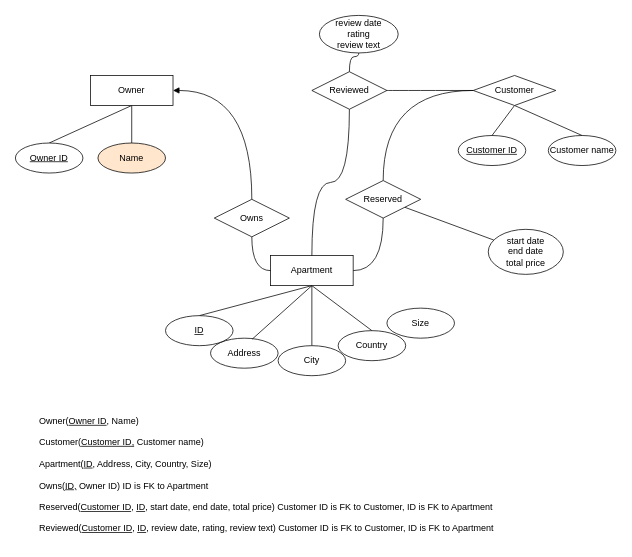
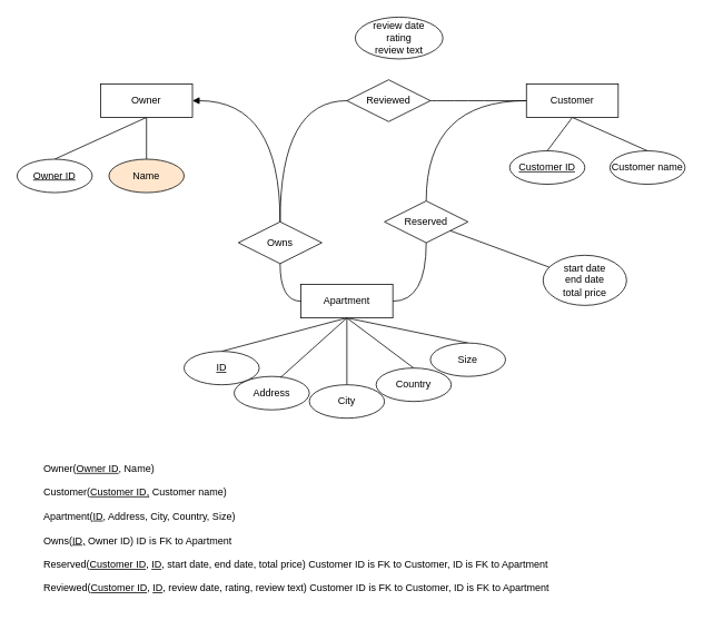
- <mxCell id="33" value="" style="edgeStyle=orthogonalEdgeStyle;rounded=0;orthogonalLoop=1;jettySize=auto;html=1;endArrow=none;endFill=0;curved=1;" parent="1" source="34" target="35" edge="1"><mxGeometry relative="1" as="geometry" /></mxCell>
+ <mxCell id="33" value="" style="edgeStyle=orthogonalEdgeStyle;rounded=0;orthogonalLoop=1;jettySize=auto;html=1;endArrow=none;endFill=0;curved=1;" parent="1" source="34" target="27" edge="1"><mxGeometry relative="1" as="geometry" /></mxCell>
- <mxCell id="8" value="Customer" style="rhombus;whiteSpace=wrap;html=1;" parent="1" vertex="1"><mxGeometry x="630" y="100" width="110" height="40" as="geometry" /></mxCell>
+ <mxCell id="8" value="Customer" style="rounded=0;whiteSpace=wrap;html=1;" parent="1" vertex="1"><mxGeometry x="630" y="100" width="110" height="40" as="geometry" /></mxCell>
- <mxCell id="32" style="edgeStyle=orthogonalEdgeStyle;rounded=0;orthogonalLoop=1;jettySize=auto;html=1;curved=1;endArrow=none;endFill=0;" parent="1" source="34" target="14" edge="1"><mxGeometry relative="1" as="geometry" /></mxCell>
+ <mxCell id="9" style="rounded=0;orthogonalLoop=1;jettySize=auto;html=1;entryX=0.5;entryY=0;entryDx=0;entryDy=0;endArrow=none;endFill=0;exitX=0.5;exitY=1;exitDx=0;exitDy=0;" parent="1" source="14" target="22" edge="1"><mxGeometry relative="1" as="geometry" /></mxCell>
